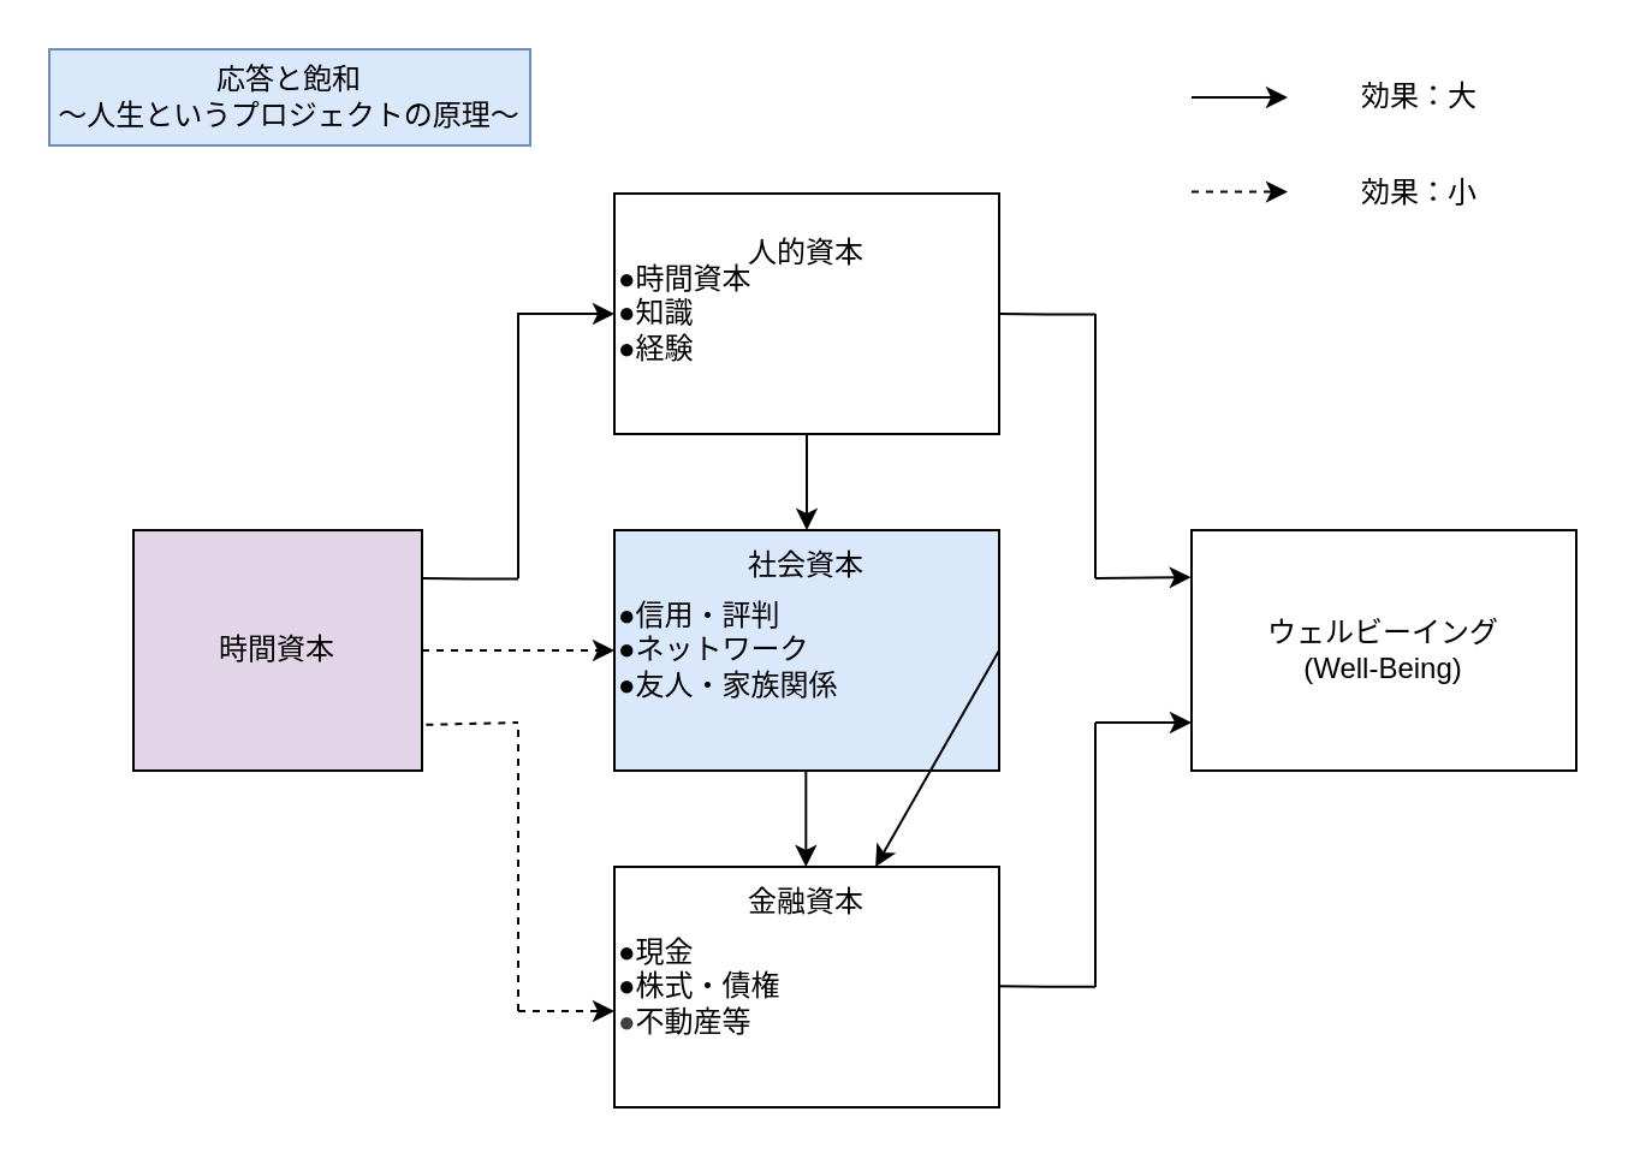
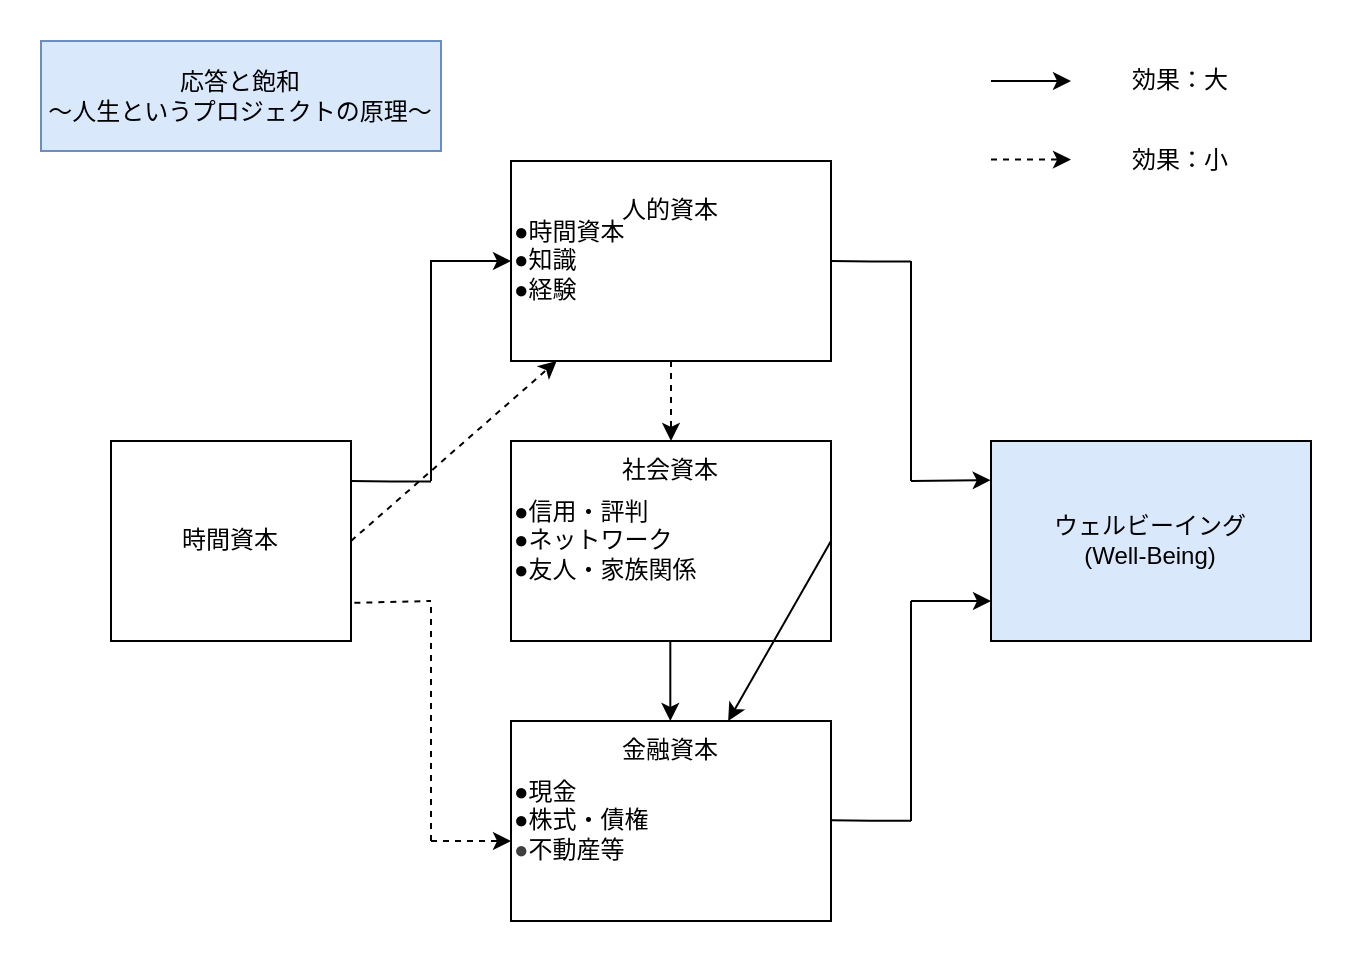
- <mxCell id="2" value="応答と飽和&lt;div&gt;～人生というプロジェクトの原理～&lt;/div&gt;" style="text;html=1;align=center;verticalAlign=middle;whiteSpace=wrap;rounded=0;fillColor=#dae8fc;strokeColor=#6c8ebf;" parent="1" vertex="1"><mxGeometry x="20" y="20" width="200" height="40" as="geometry" /></mxCell>
+ <mxCell id="2" value="応答と飽和&lt;div&gt;～人生というプロジェクトの原理～&lt;/div&gt;" style="text;html=1;align=center;verticalAlign=middle;whiteSpace=wrap;rounded=0;fillColor=#dae8fc;strokeColor=#6c8ebf;" parent="1" vertex="1"><mxGeometry x="20" y="20" width="200" height="55" as="geometry" /></mxCell>
- <mxCell id="5" value="" style="edgeStyle=none;html=1;" edge="1" parent="1" source="6" target="10"><mxGeometry relative="1" as="geometry" /></mxCell>
+ <mxCell id="5" value="" style="edgeStyle=none;html=1;dashed=1;" edge="1" parent="1" source="6" target="10"><mxGeometry relative="1" as="geometry" /></mxCell>
- <mxCell id="4" value="時間資本" style="rounded=0;whiteSpace=wrap;html=1;fillColor=#e1d5e7;" vertex="1" parent="1"><mxGeometry x="55" y="220" width="120" height="100" as="geometry" /></mxCell>
+ <mxCell id="4" value="時間資本" style="rounded=0;whiteSpace=wrap;html=1;" vertex="1" parent="1"><mxGeometry x="55" y="220" width="120" height="100" as="geometry" /></mxCell>
- <mxCell id="11" value="" style="endArrow=classic;html=1;entryX=0;entryY=0.5;entryDx=0;entryDy=0;dashed=1;exitX=1;exitY=0.5;exitDx=0;exitDy=0;" edge="1" parent="1" source="4" target="10"><mxGeometry width="50" height="50" relative="1" as="geometry"><mxPoint x="178.2" y="270.16" as="sourcePoint" /><mxPoint x="255" y="269.66" as="targetPoint" /></mxGeometry></mxCell>
+ <mxCell id="11" value="" style="endArrow=classic;html=1;dashed=1;exitX=1;exitY=0.5;exitDx=0;exitDy=0;" edge="1" parent="1" source="4" target="6"><mxGeometry width="50" height="50" relative="1" as="geometry"><mxPoint x="178.2" y="270.16" as="sourcePoint" /><mxPoint x="255" y="269.66" as="targetPoint" /></mxGeometry></mxCell>
- <mxCell id="10" value="●信用・評判&lt;br&gt;&lt;div&gt;&lt;span style=&quot;color: rgb(0, 0, 0); background-color: transparent;&quot;&gt;●&lt;/span&gt;ネットワーク&lt;/div&gt;&lt;div&gt;&lt;span style=&quot;color: rgb(0, 0, 0); background-color: transparent;&quot;&gt;●&lt;/span&gt;友人・家族関係&lt;/div&gt;" style="rounded=0;whiteSpace=wrap;html=1;align=left;fillColor=#dae8fc;" vertex="1" parent="1"><mxGeometry x="255" y="220" width="160" height="100" as="geometry" /></mxCell>
+ <mxCell id="10" value="●信用・評判&lt;br&gt;&lt;div&gt;&lt;span style=&quot;color: rgb(0, 0, 0); background-color: transparent;&quot;&gt;●&lt;/span&gt;ネットワーク&lt;/div&gt;&lt;div&gt;&lt;span style=&quot;color: rgb(0, 0, 0); background-color: transparent;&quot;&gt;●&lt;/span&gt;友人・家族関係&lt;/div&gt;" style="rounded=0;whiteSpace=wrap;html=1;align=left;" vertex="1" parent="1"><mxGeometry x="255" y="220" width="160" height="100" as="geometry" /></mxCell>
- <mxCell id="13" value="ウェルビーイング&lt;div&gt;(Well-Being)&lt;/div&gt;" style="rounded=0;whiteSpace=wrap;html=1;align=center;" vertex="1" parent="1"><mxGeometry x="495" y="220" width="160" height="100" as="geometry" /></mxCell>
+ <mxCell id="13" value="ウェルビーイング&lt;div&gt;(Well-Being)&lt;/div&gt;" style="rounded=0;whiteSpace=wrap;html=1;align=center;fillColor=#dae8fc;" vertex="1" parent="1"><mxGeometry x="495" y="220" width="160" height="100" as="geometry" /></mxCell>
